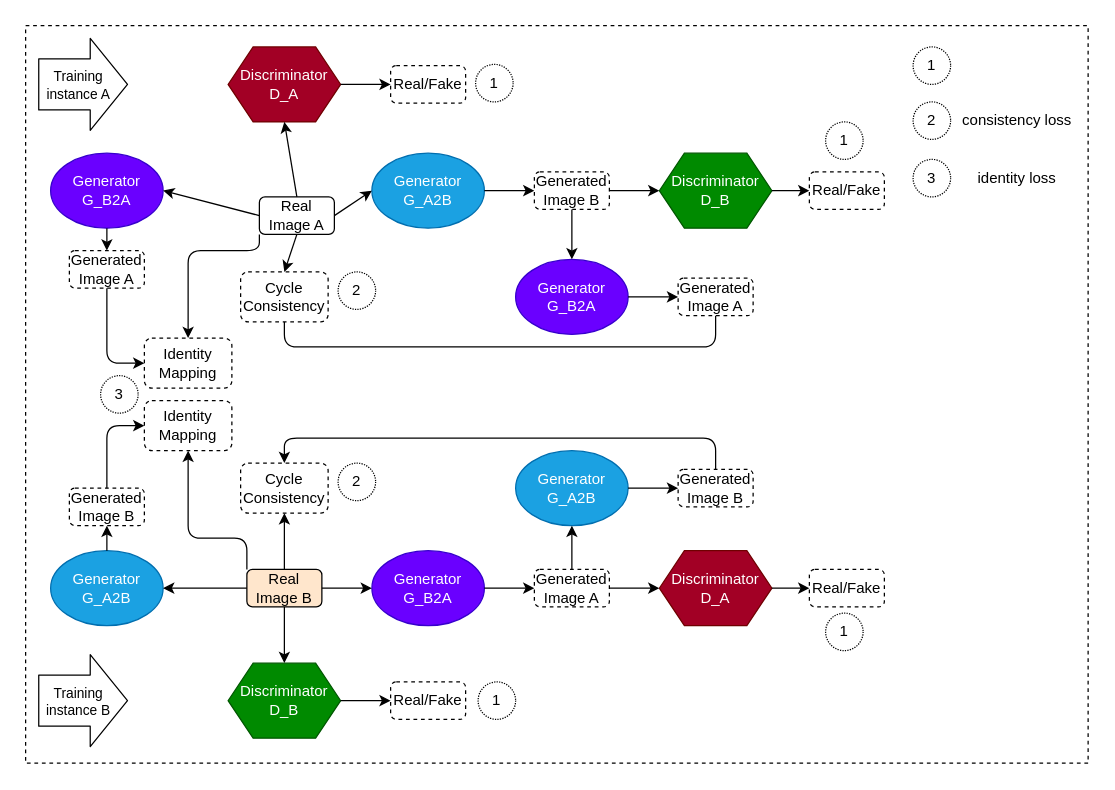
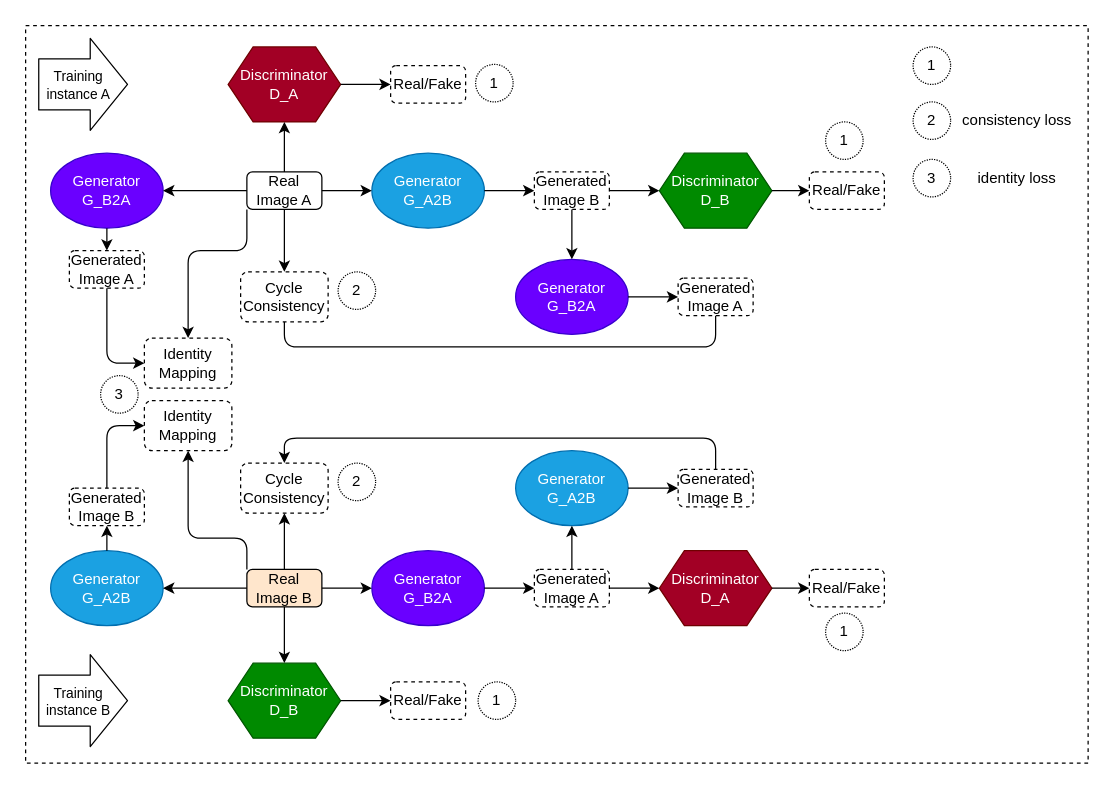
- <mxCell id="4" value="Real Image A" style="rounded=1;whiteSpace=wrap;html=1;" parent="3" vertex="1"><mxGeometry x="25" y="87" width="60" height="30" as="geometry" /></mxCell>
+ <mxCell id="4" value="Real Image A" style="rounded=1;whiteSpace=wrap;html=1;" parent="3" vertex="1"><mxGeometry x="15" y="67" width="60" height="30" as="geometry" /></mxCell>
